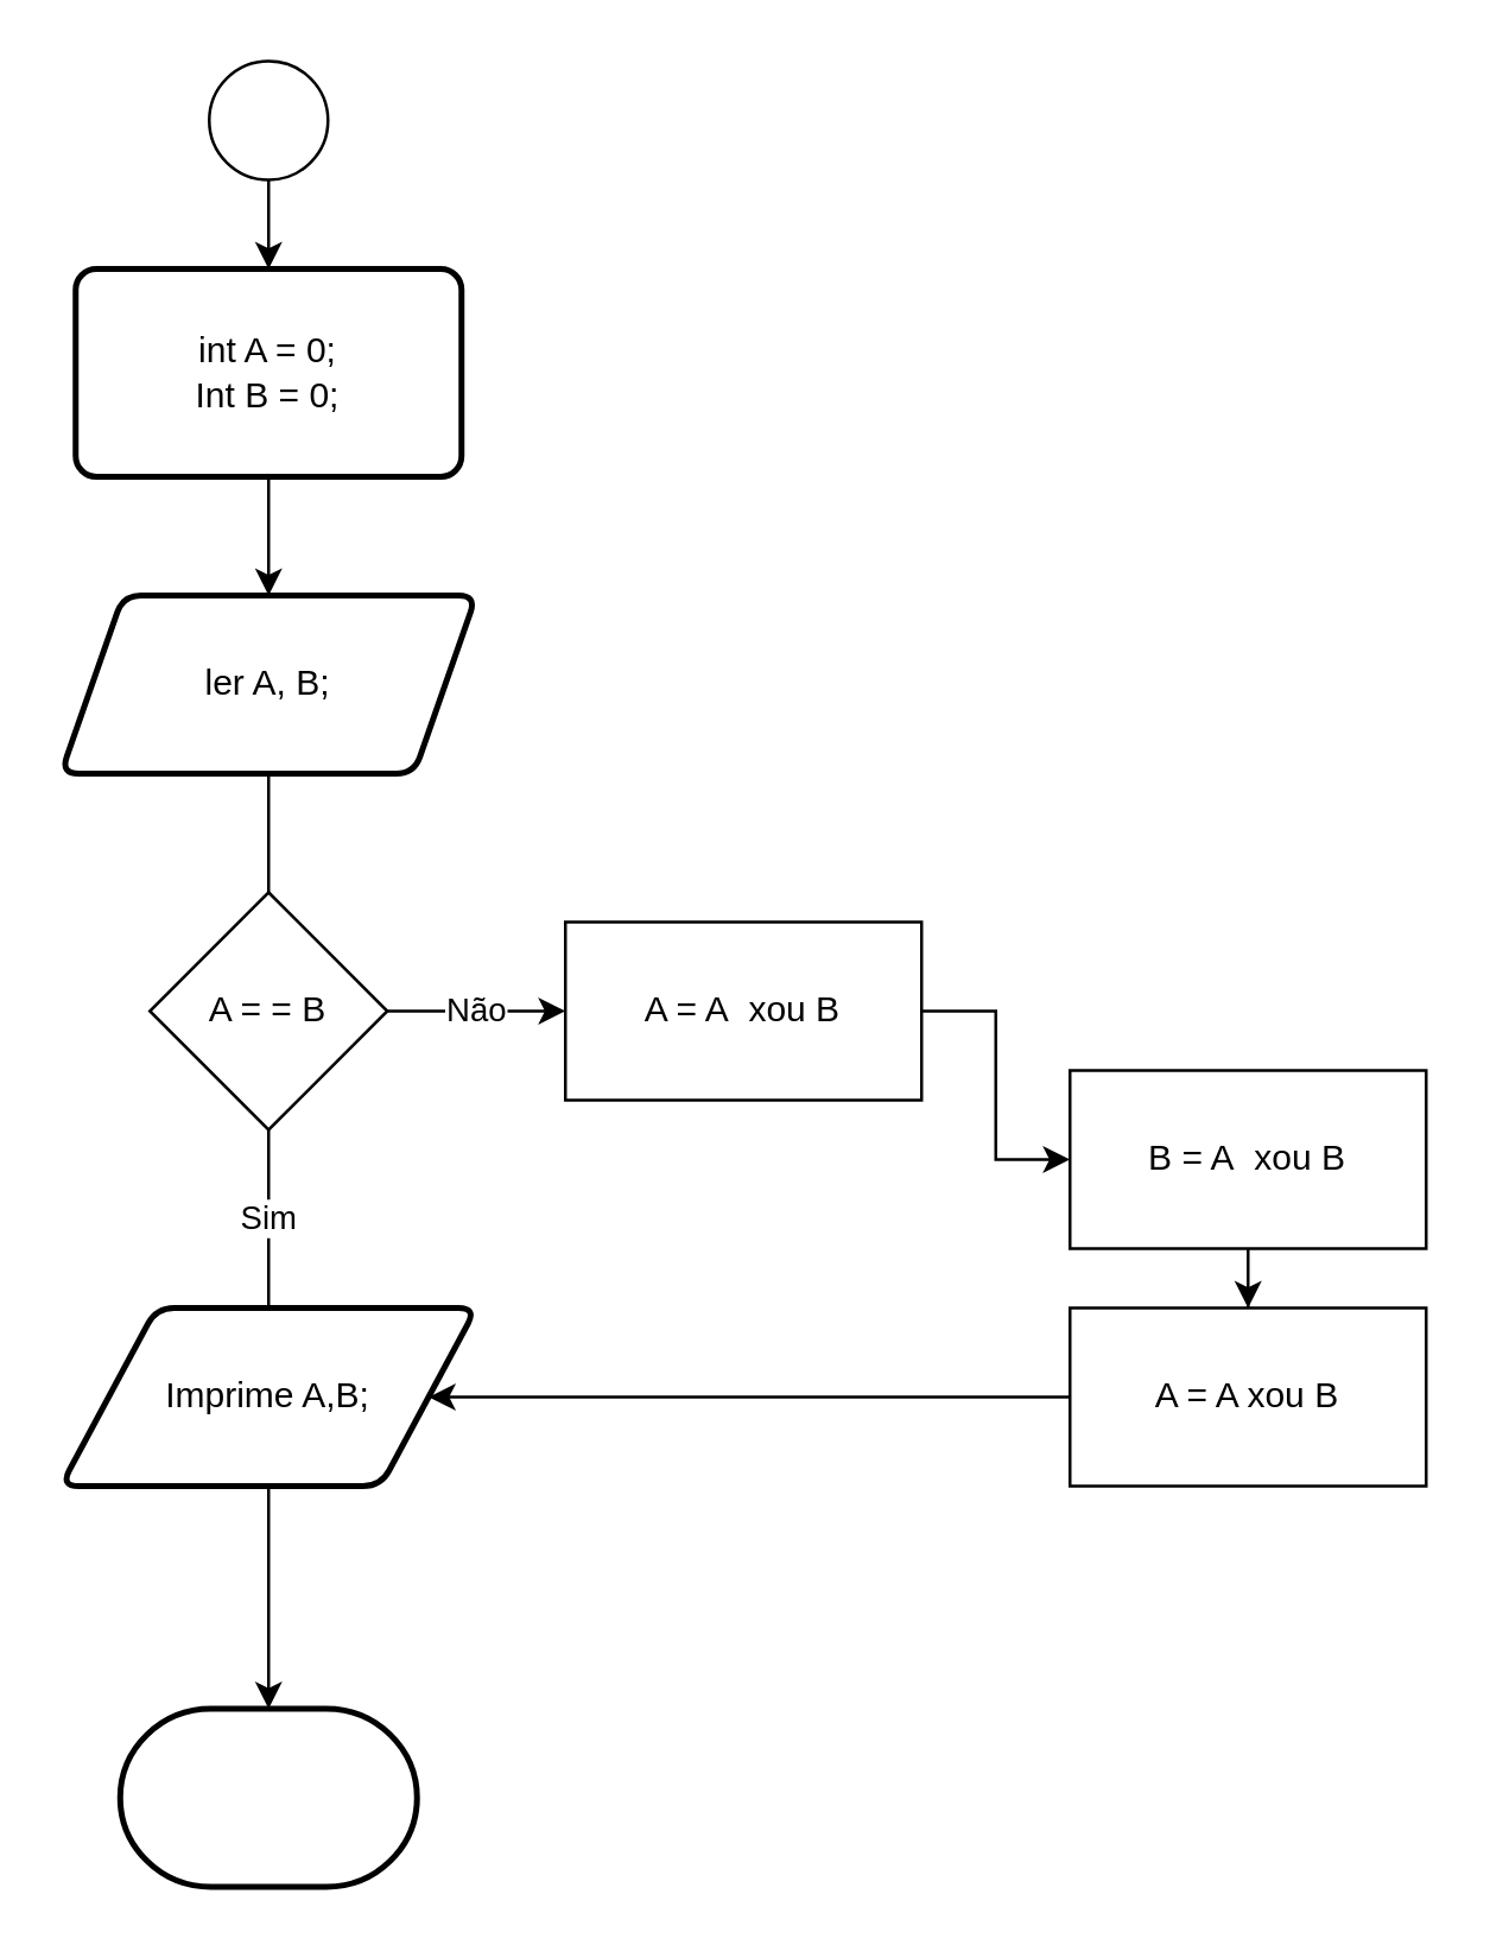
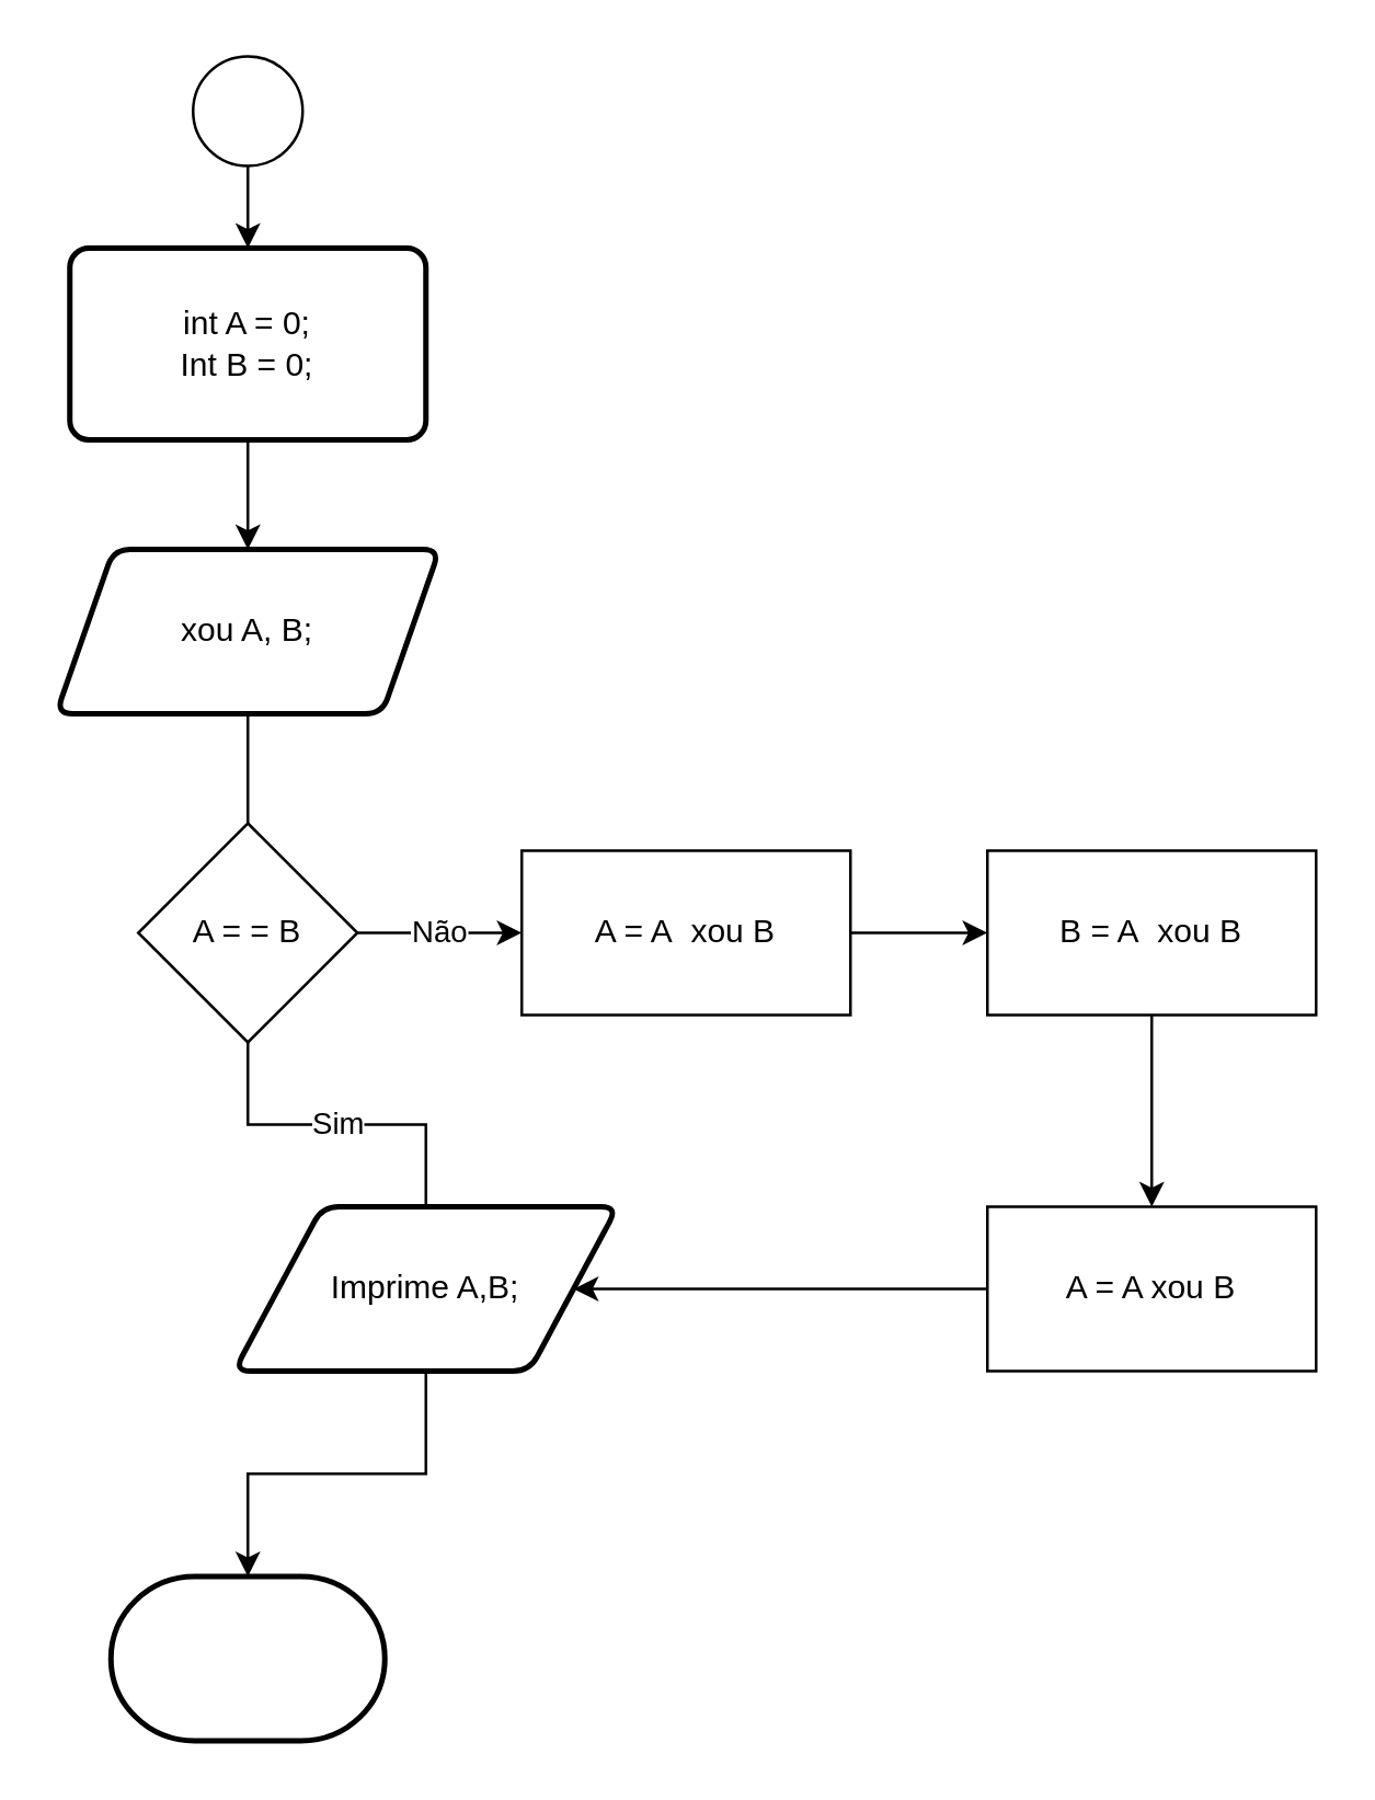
- <mxCell id="7" value="ler A, B;" style="shape=parallelogram;html=1;strokeWidth=2;perimeter=parallelogramPerimeter;whiteSpace=wrap;rounded=1;arcSize=12;size=0.15;" parent="1" vertex="1"><mxGeometry x="20" y="200" width="140" height="60" as="geometry" /></mxCell>
+ <mxCell id="7" value="xou A, B;" style="shape=parallelogram;html=1;strokeWidth=2;perimeter=parallelogramPerimeter;whiteSpace=wrap;rounded=1;arcSize=12;size=0.15;" parent="1" vertex="1"><mxGeometry x="20" y="200" width="140" height="60" as="geometry" /></mxCell>
- <mxCell id="16" value="B = A&amp;nbsp; xou B" style="whiteSpace=wrap;html=1;" parent="1" vertex="1"><mxGeometry x="360" y="360" width="120" height="60" as="geometry" /></mxCell>
+ <mxCell id="16" value="B = A&amp;nbsp; xou B" style="whiteSpace=wrap;html=1;" parent="1" vertex="1"><mxGeometry x="360" y="310" width="120" height="60" as="geometry" /></mxCell>
- <mxCell id="14" value="Imprime A,B;" style="shape=parallelogram;html=1;strokeWidth=2;perimeter=parallelogramPerimeter;whiteSpace=wrap;rounded=1;arcSize=12;size=0.23;" parent="1" vertex="1"><mxGeometry x="20" y="440" width="140" height="60" as="geometry" /></mxCell>
+ <mxCell id="14" value="Imprime A,B;" style="shape=parallelogram;html=1;strokeWidth=2;perimeter=parallelogramPerimeter;whiteSpace=wrap;rounded=1;arcSize=12;size=0.23;" parent="1" vertex="1"><mxGeometry x="85" y="440" width="140" height="60" as="geometry" /></mxCell>
